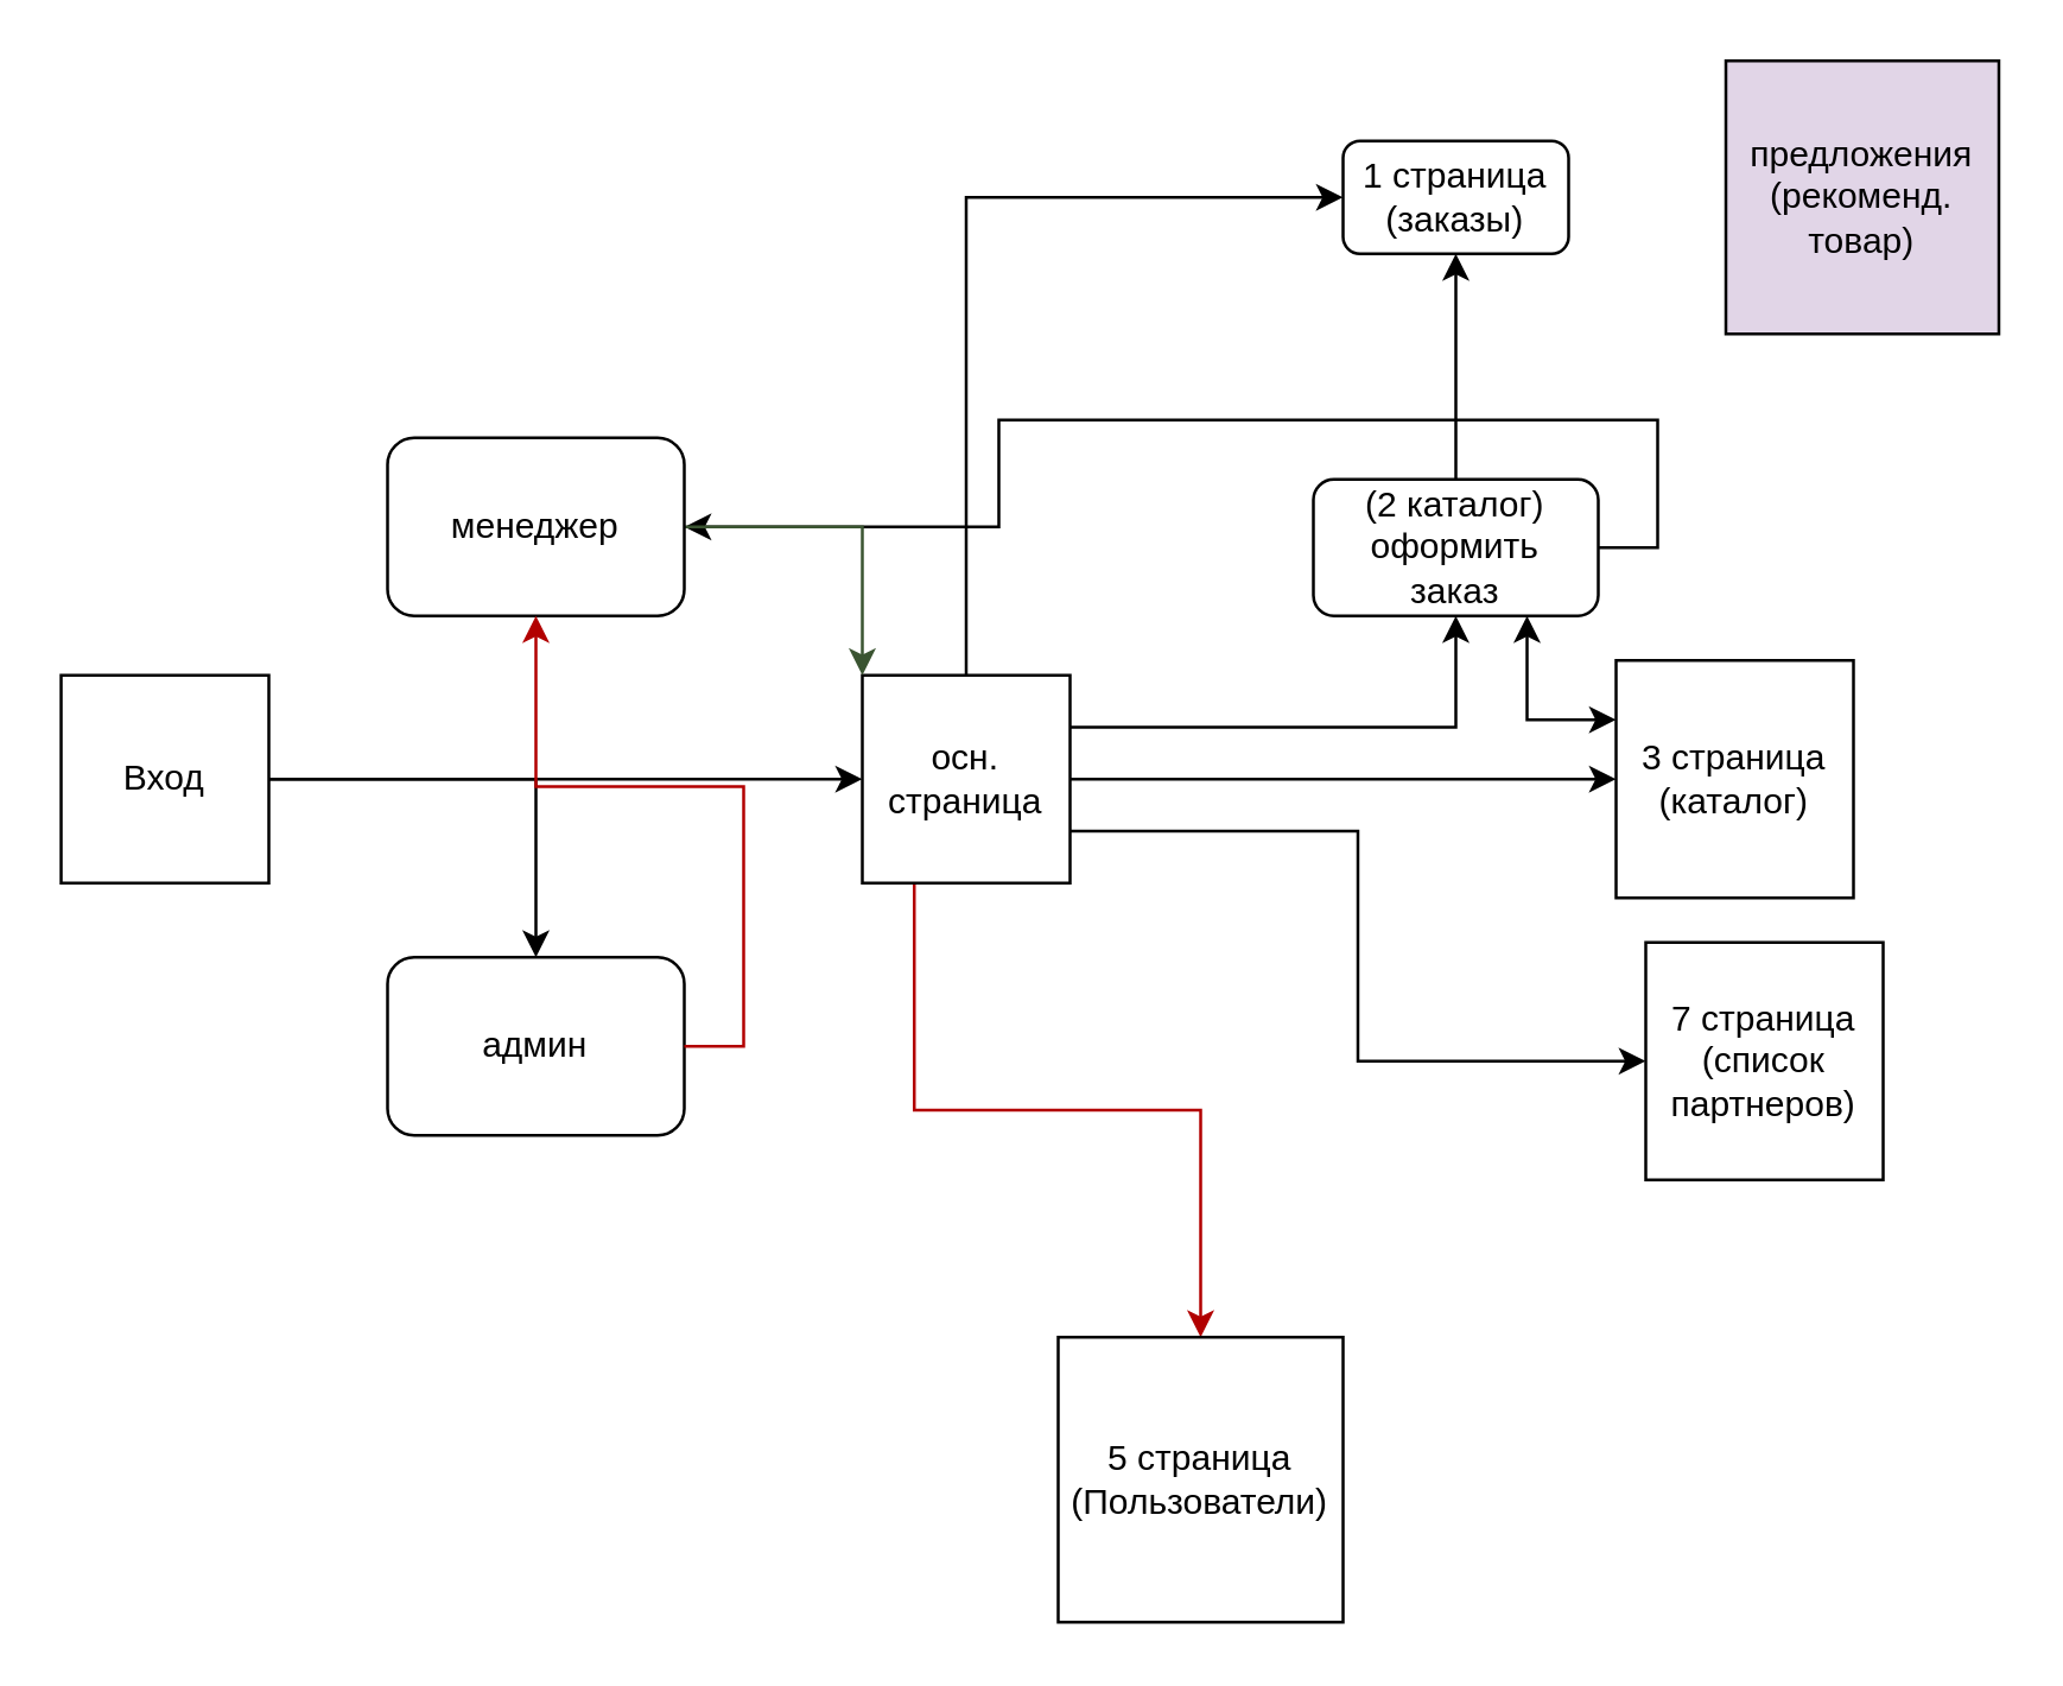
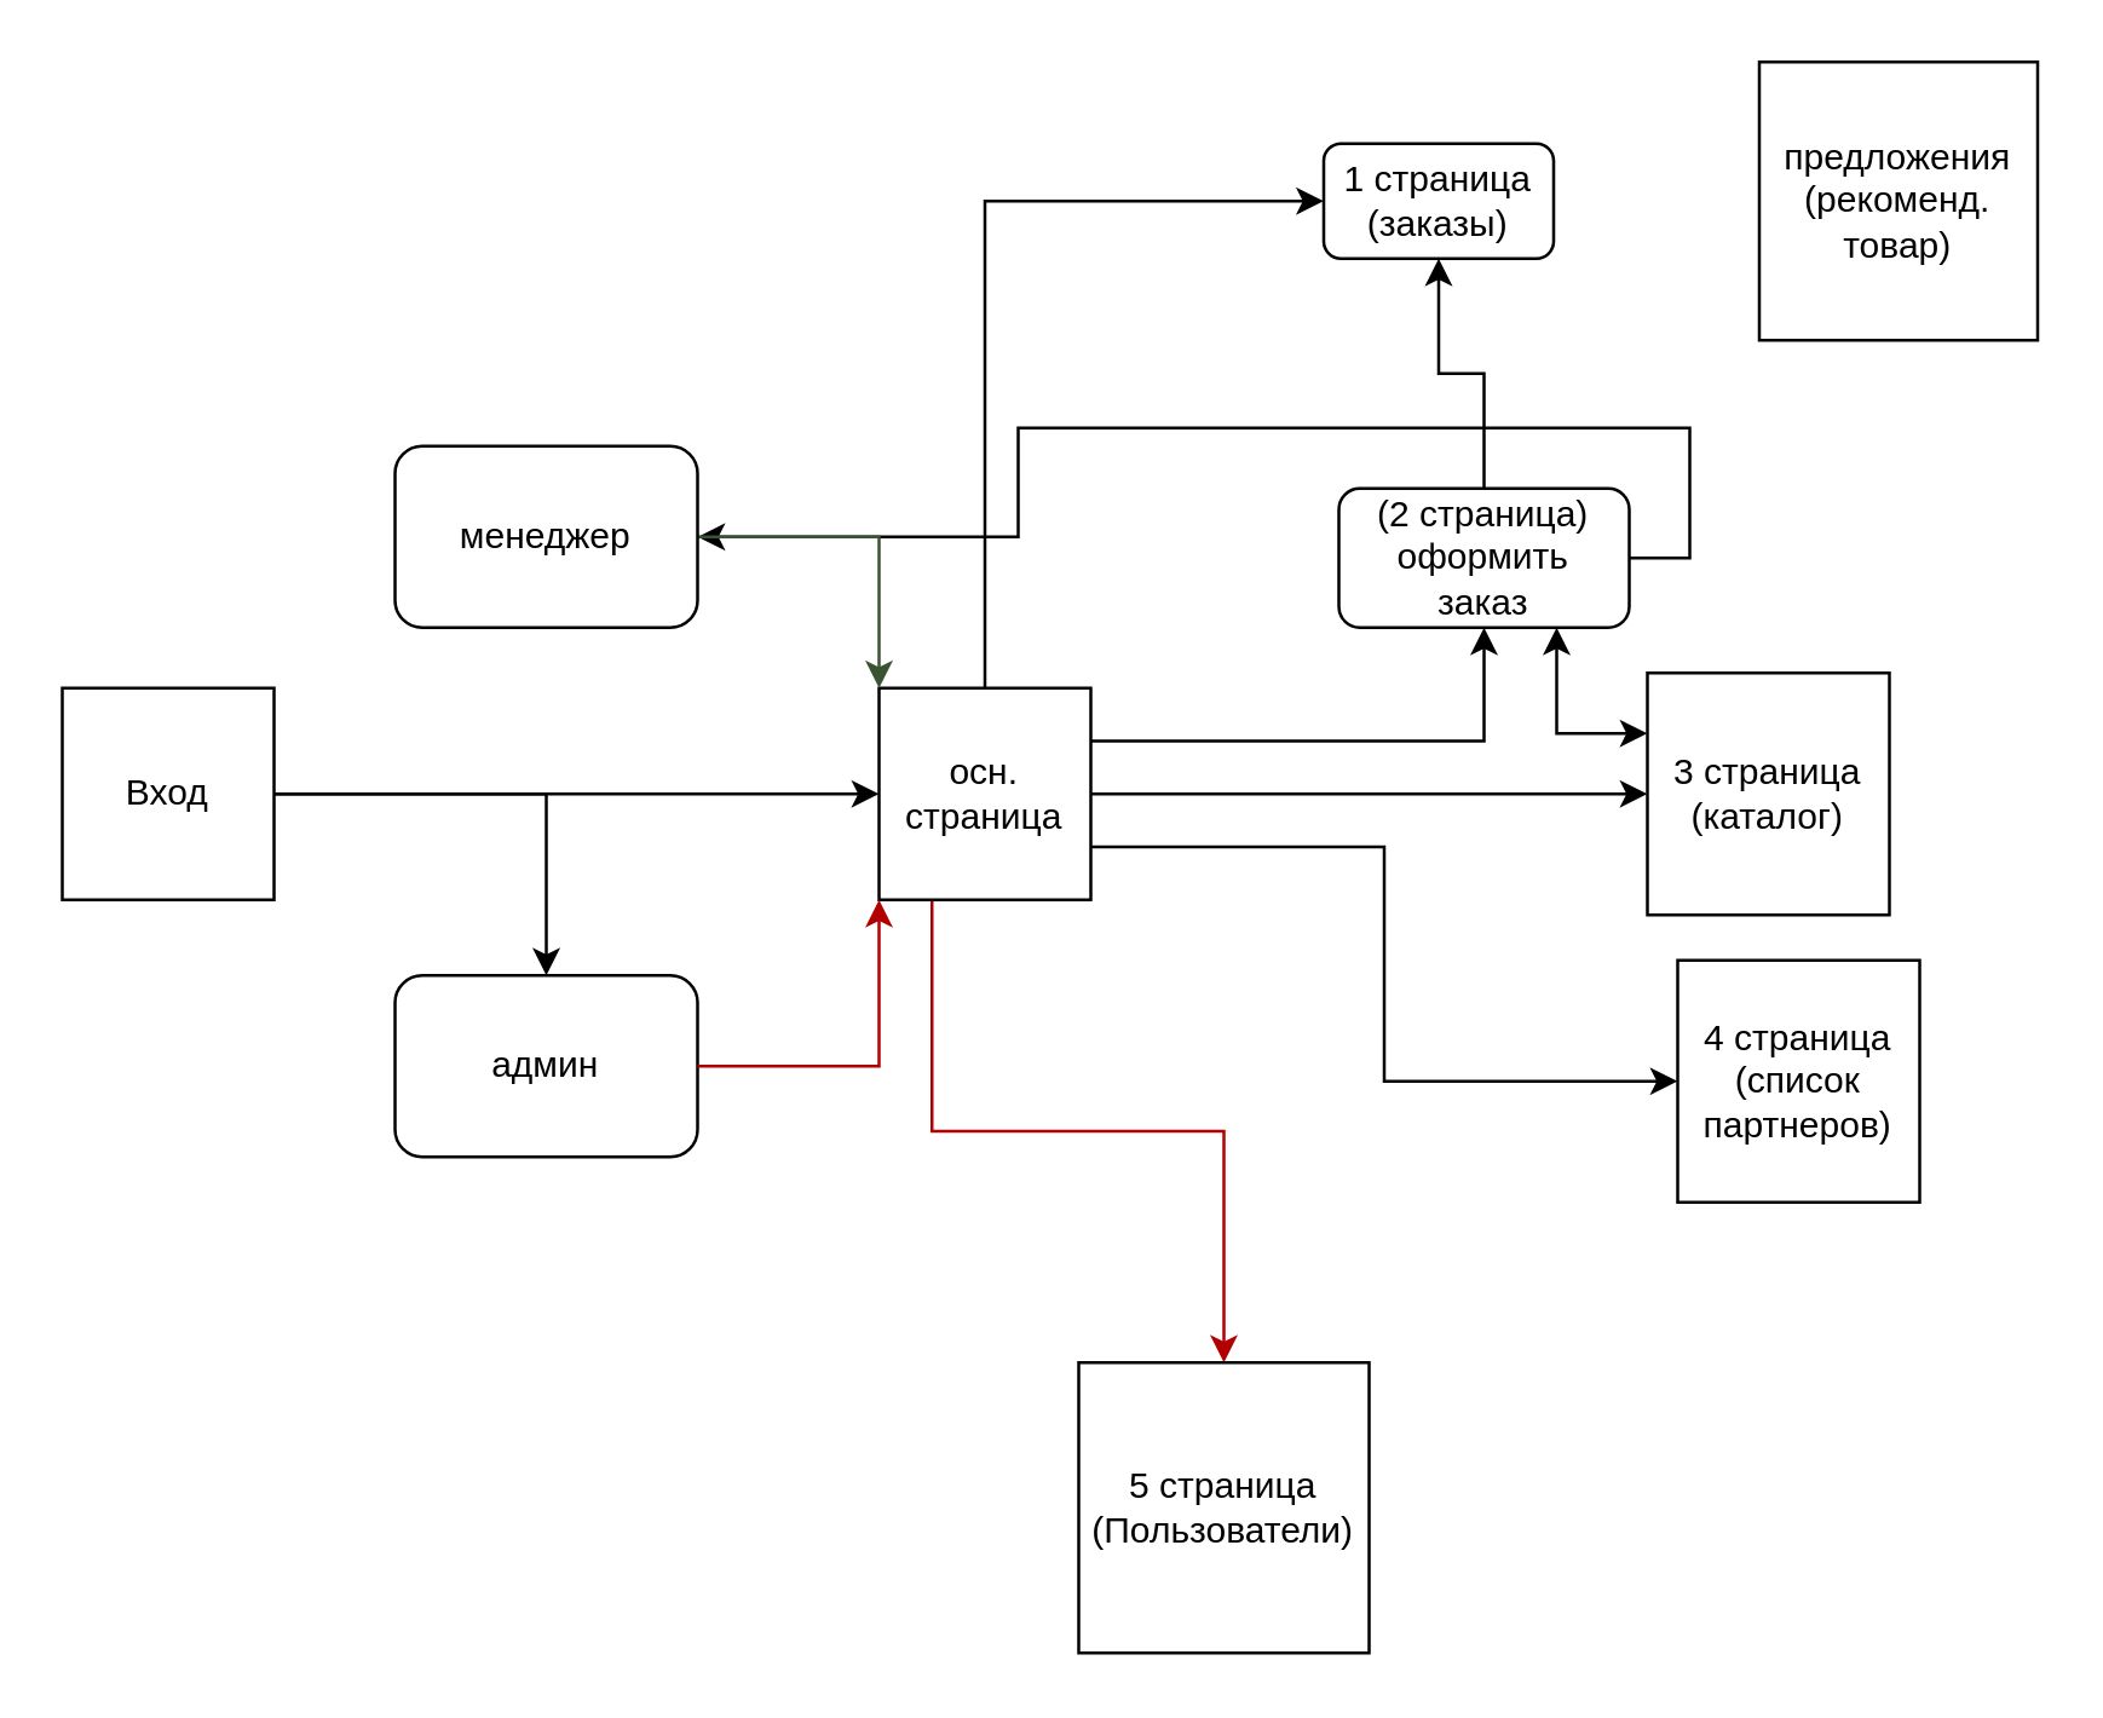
- <mxCell id="20" value="&lt;div&gt;1 страница&lt;/div&gt;(заказы)" style="rounded=1;whiteSpace=wrap;html=1;" parent="1" vertex="1"><mxGeometry x="452" y="47" width="76" height="38" as="geometry" /></mxCell>
+ <mxCell id="20" value="&lt;div&gt;1 страница&lt;/div&gt;(заказы)" style="rounded=1;whiteSpace=wrap;html=1;" parent="1" vertex="1"><mxGeometry x="437" y="47" width="76" height="38" as="geometry" /></mxCell>
- <mxCell id="16" value="предложения&lt;div&gt;(рекоменд. товар)&lt;/div&gt;" style="whiteSpace=wrap;html=1;aspect=fixed;fillColor=#e1d5e7;" parent="1" vertex="1"><mxGeometry x="581" y="20" width="92" height="92" as="geometry" /></mxCell>
+ <mxCell id="16" value="предложения&lt;div&gt;(рекоменд. товар)&lt;/div&gt;" style="whiteSpace=wrap;html=1;aspect=fixed;" parent="1" vertex="1"><mxGeometry x="581" y="20" width="92" height="92" as="geometry" /></mxCell>
- <mxCell id="19" value="&lt;div&gt;(2 каталог)&lt;/div&gt;оформить&lt;div&gt;заказ&lt;/div&gt;" style="rounded=1;whiteSpace=wrap;html=1;" parent="1" vertex="1"><mxGeometry x="442" y="161" width="96" height="46" as="geometry" /></mxCell>
+ <mxCell id="19" value="&lt;div&gt;(2 страница)&lt;/div&gt;оформить&lt;div&gt;заказ&lt;/div&gt;" style="rounded=1;whiteSpace=wrap;html=1;" parent="1" vertex="1"><mxGeometry x="442" y="161" width="96" height="46" as="geometry" /></mxCell>
- <mxCell id="15" style="edgeStyle=orthogonalEdgeStyle;rounded=0;orthogonalLoop=1;jettySize=auto;html=1;exitX=1;exitY=0.5;exitDx=0;exitDy=0;fillColor=#e51400;strokeColor=#B20000;" parent="1" source="14" target="13" edge="1"><mxGeometry relative="1" as="geometry" /></mxCell>
+ <mxCell id="15" style="edgeStyle=orthogonalEdgeStyle;rounded=0;orthogonalLoop=1;jettySize=auto;html=1;exitX=1;exitY=0.5;exitDx=0;exitDy=0;entryX=0;entryY=1;entryDx=0;entryDy=0;fillColor=#e51400;strokeColor=#B20000;" parent="1" source="14" target="11" edge="1"><mxGeometry relative="1" as="geometry" /></mxCell>
- <mxCell id="22" value="7 страница&lt;br&gt;(список&lt;div&gt;партнеров)&lt;/div&gt;" style="whiteSpace=wrap;html=1;aspect=fixed;fillColor=none;" parent="1" vertex="1"><mxGeometry x="554" y="317.002" width="80" height="80" as="geometry" /></mxCell>
+ <mxCell id="22" value="4 страница&lt;br&gt;(список&lt;div&gt;партнеров)&lt;/div&gt;" style="whiteSpace=wrap;html=1;aspect=fixed;fillColor=none;" parent="1" vertex="1"><mxGeometry x="554" y="317.002" width="80" height="80" as="geometry" /></mxCell>
